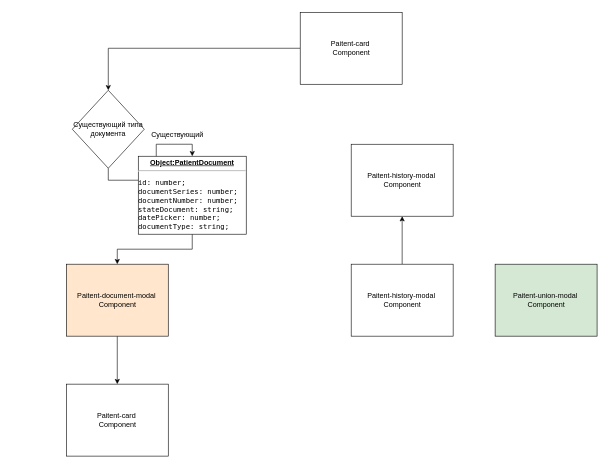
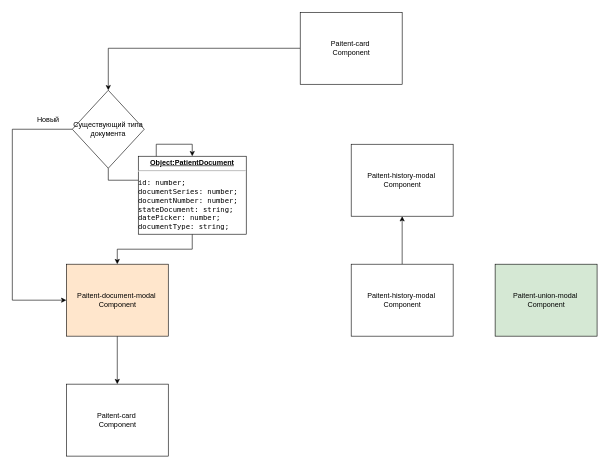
+ <mxCell id="15" value="Новый" style="text;html=1;strokeColor=none;fillColor=none;align=center;verticalAlign=middle;whiteSpace=wrap;rounded=0;" vertex="1" parent="1"><mxGeometry x="60" y="190" width="40" height="20" as="geometry" /></mxCell>
- <mxCell id="14" value="Существующий" style="text;html=1;strokeColor=none;fillColor=none;align=center;verticalAlign=middle;whiteSpace=wrap;rounded=0;" vertex="1" parent="1"><mxGeometry x="247.5" y="215" width="95" height="20" as="geometry" /></mxCell>
+ <mxCell id="11" style="edgeStyle=orthogonalEdgeStyle;rounded=0;orthogonalLoop=1;jettySize=auto;html=1;entryX=0;entryY=0.5;entryDx=0;entryDy=0;" edge="1" parent="1" source="13" target="5"><mxGeometry relative="1" as="geometry"><mxPoint x="30" y="510" as="targetPoint" /><Array as="points"><mxPoint x="20" y="215" /><mxPoint x="20" y="500" /></Array></mxGeometry></mxCell>
